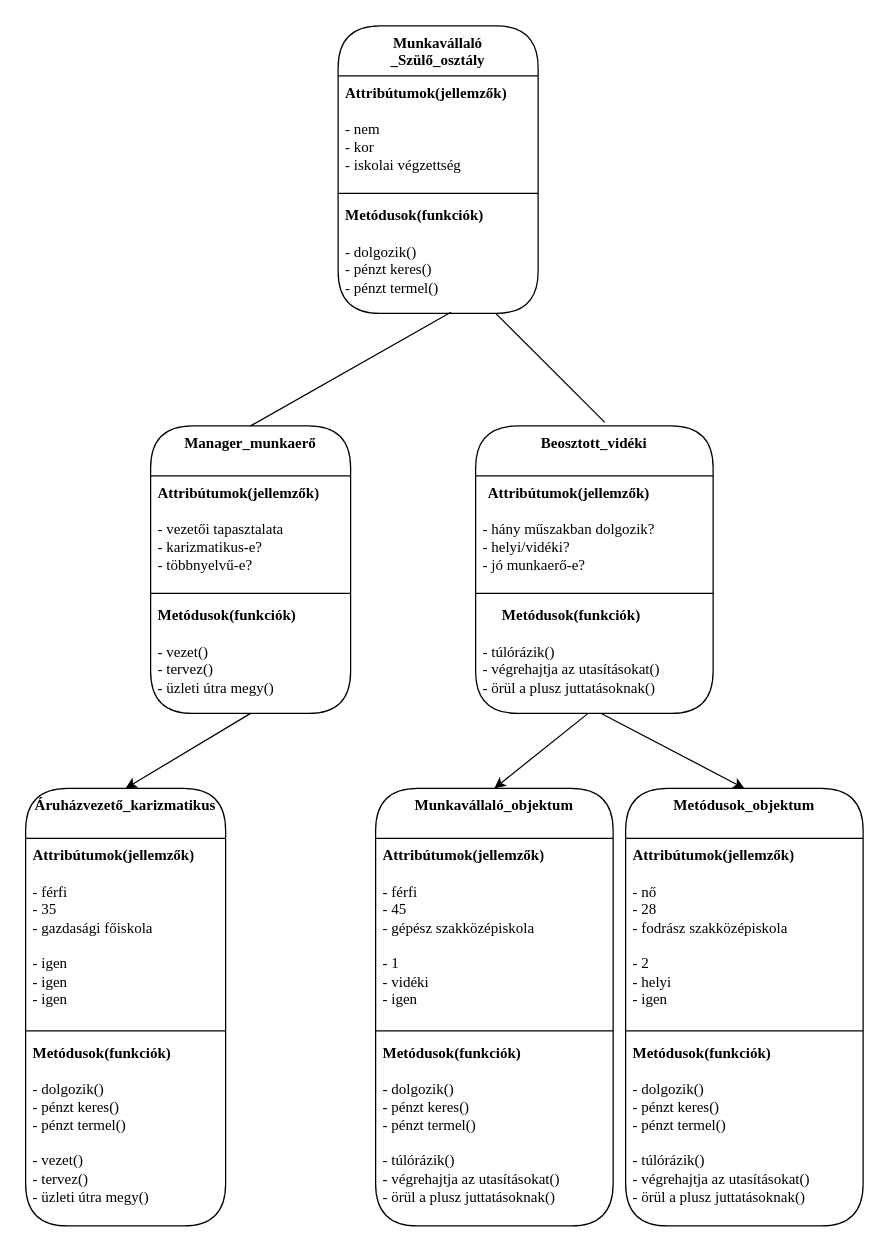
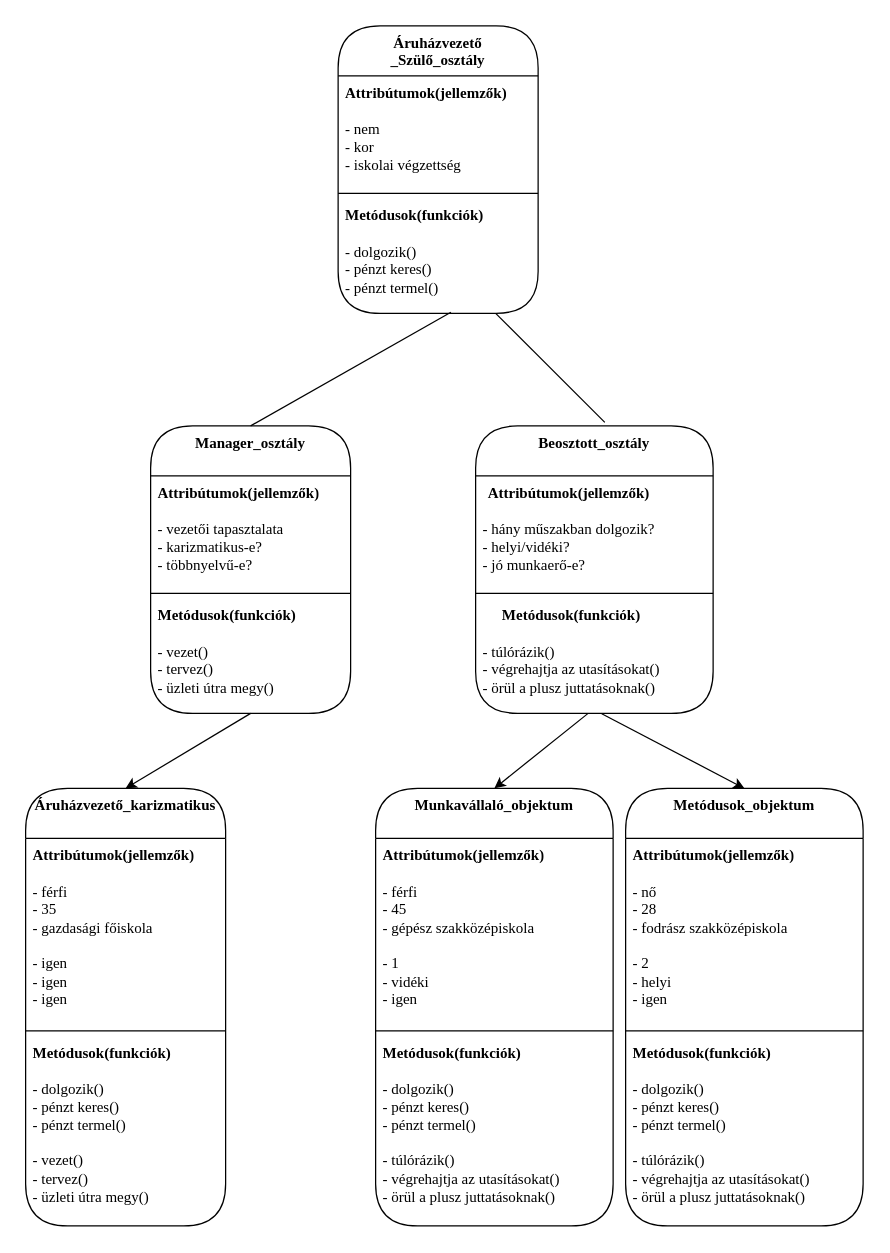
- <mxCell id="2" value="Munkavállaló&lt;br&gt;_Szülő_osztály" style="swimlane;fontStyle=1;align=center;verticalAlign=top;childLayout=stackLayout;horizontal=1;startSize=40;horizontalStack=0;resizeParent=1;resizeParentMax=0;resizeLast=0;collapsible=1;marginBottom=0;whiteSpace=wrap;html=1;rounded=1;fontFamily=Comic Sans MS;arcSize=28;" vertex="1" parent="1"><mxGeometry x="270" y="20" width="160" height="230" as="geometry"><mxRectangle x="570" y="120" width="100" height="30" as="alternateBounds" /></mxGeometry></mxCell>
+ <mxCell id="2" value="Áruházvezető&lt;br&gt;_Szülő_osztály" style="swimlane;fontStyle=1;align=center;verticalAlign=top;childLayout=stackLayout;horizontal=1;startSize=40;horizontalStack=0;resizeParent=1;resizeParentMax=0;resizeLast=0;collapsible=1;marginBottom=0;whiteSpace=wrap;html=1;rounded=1;fontFamily=Comic Sans MS;arcSize=28;" vertex="1" parent="1"><mxGeometry x="270" y="20" width="160" height="230" as="geometry"><mxRectangle x="570" y="120" width="100" height="30" as="alternateBounds" /></mxGeometry></mxCell>
- <mxCell id="6" value="Manager_munkaerő" style="swimlane;fontStyle=1;align=center;verticalAlign=top;childLayout=stackLayout;horizontal=1;startSize=40;horizontalStack=0;resizeParent=1;resizeParentMax=0;resizeLast=0;collapsible=1;marginBottom=0;whiteSpace=wrap;html=1;rounded=1;fontFamily=Comic Sans MS;arcSize=28;" vertex="1" parent="1"><mxGeometry x="120" y="340" width="160" height="230" as="geometry"><mxRectangle x="570" y="120" width="100" height="30" as="alternateBounds" /></mxGeometry></mxCell>
+ <mxCell id="6" value="Manager_osztály" style="swimlane;fontStyle=1;align=center;verticalAlign=top;childLayout=stackLayout;horizontal=1;startSize=40;horizontalStack=0;resizeParent=1;resizeParentMax=0;resizeLast=0;collapsible=1;marginBottom=0;whiteSpace=wrap;html=1;rounded=1;fontFamily=Comic Sans MS;arcSize=28;" vertex="1" parent="1"><mxGeometry x="120" y="340" width="160" height="230" as="geometry"><mxRectangle x="570" y="120" width="100" height="30" as="alternateBounds" /></mxGeometry></mxCell>
- <mxCell id="10" value="Beosztott_vidéki" style="swimlane;fontStyle=1;align=center;verticalAlign=top;childLayout=stackLayout;horizontal=1;startSize=40;horizontalStack=0;resizeParent=1;resizeParentMax=0;resizeLast=0;collapsible=1;marginBottom=0;whiteSpace=wrap;html=1;rounded=1;fontFamily=Comic Sans MS;arcSize=28;" vertex="1" parent="1"><mxGeometry x="380" y="340" width="190" height="230" as="geometry"><mxRectangle x="570" y="120" width="100" height="30" as="alternateBounds" /></mxGeometry></mxCell>
+ <mxCell id="10" value="Beosztott_osztály" style="swimlane;fontStyle=1;align=center;verticalAlign=top;childLayout=stackLayout;horizontal=1;startSize=40;horizontalStack=0;resizeParent=1;resizeParentMax=0;resizeLast=0;collapsible=1;marginBottom=0;whiteSpace=wrap;html=1;rounded=1;fontFamily=Comic Sans MS;arcSize=28;" vertex="1" parent="1"><mxGeometry x="380" y="340" width="190" height="230" as="geometry"><mxRectangle x="570" y="120" width="100" height="30" as="alternateBounds" /></mxGeometry></mxCell>
